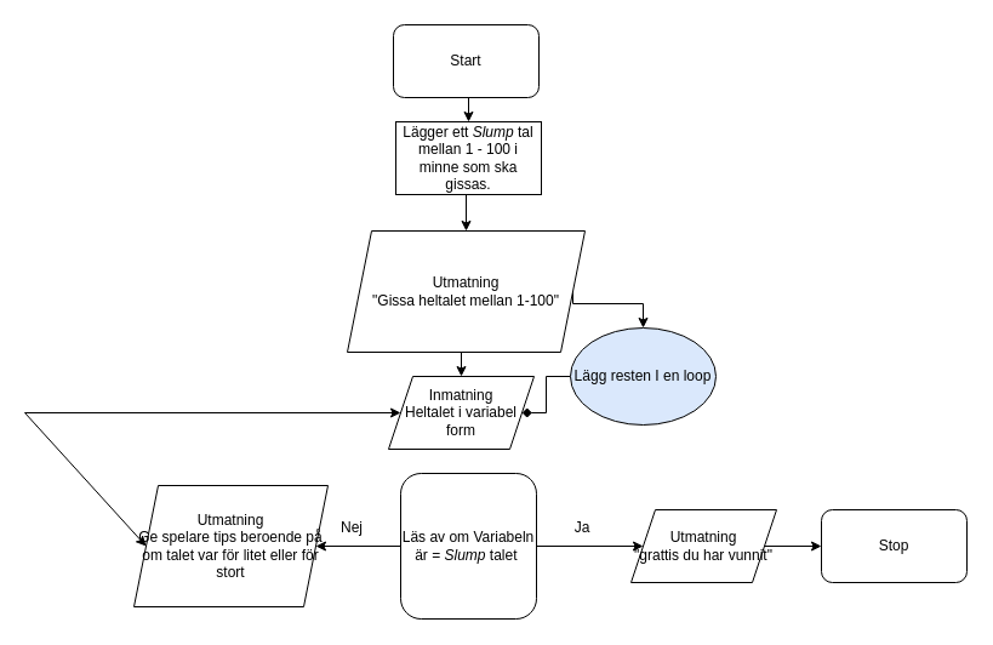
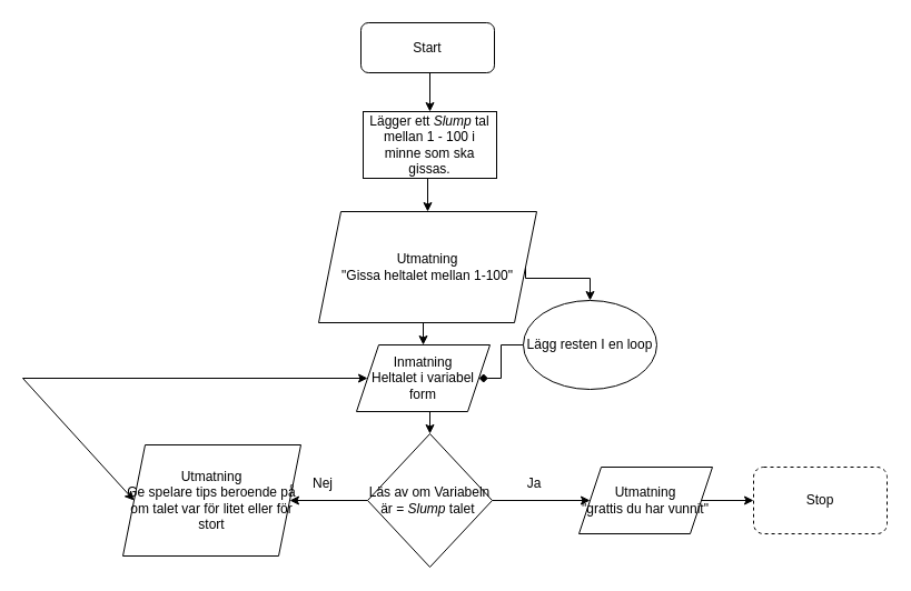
- <mxCell id="3" value="Start" style="rounded=1;whiteSpace=wrap;html=1;" vertex="1" parent="1"><mxGeometry x="324" y="20" width="120" height="60" as="geometry" /></mxCell>
+ <mxCell id="3" value="Start" style="rounded=1;whiteSpace=wrap;html=1;" vertex="1" parent="1"><mxGeometry x="324" y="20" width="120" height="45" as="geometry" /></mxCell>
- <mxCell id="22" value="Lägg resten I en loop" style="ellipse;whiteSpace=wrap;html=1;fillColor=#dae8fc;" vertex="1" parent="1"><mxGeometry x="470" y="270" width="120" height="80" as="geometry" /></mxCell>
+ <mxCell id="22" value="Lägg resten I en loop" style="ellipse;whiteSpace=wrap;html=1;" vertex="1" parent="1"><mxGeometry x="470" y="270" width="120" height="80" as="geometry" /></mxCell>
+ <mxCell id="10" style="edgeStyle=orthogonalEdgeStyle;rounded=0;orthogonalLoop=1;jettySize=auto;html=1;exitX=0.5;exitY=1;exitDx=0;exitDy=0;entryX=0.5;entryY=0;entryDx=0;entryDy=0;" edge="1" parent="1" source="11" target="9"><mxGeometry relative="1" as="geometry" /></mxCell>
- <mxCell id="9" value="Läs av om Variabeln är = &lt;i&gt;Slump&lt;/i&gt;&amp;nbsp;talet&amp;nbsp;" style="whiteSpace=wrap;html=1;rounded=1;" vertex="1" parent="1"><mxGeometry x="330" y="390" width="112" height="120" as="geometry" /></mxCell>
+ <mxCell id="9" value="Läs av om Variabeln är = &lt;i&gt;Slump&lt;/i&gt;&amp;nbsp;talet&amp;nbsp;" style="rhombus;whiteSpace=wrap;html=1;" vertex="1" parent="1"><mxGeometry x="330" y="390" width="112" height="120" as="geometry" /></mxCell>
- <mxCell id="18" value="Stop" style="rounded=1;whiteSpace=wrap;html=1;" vertex="1" parent="1"><mxGeometry x="677" y="420" width="120" height="60" as="geometry" /></mxCell>
+ <mxCell id="18" value="Stop" style="rounded=1;whiteSpace=wrap;html=1;dashed=1;" vertex="1" parent="1"><mxGeometry x="677" y="420" width="120" height="60" as="geometry" /></mxCell>
